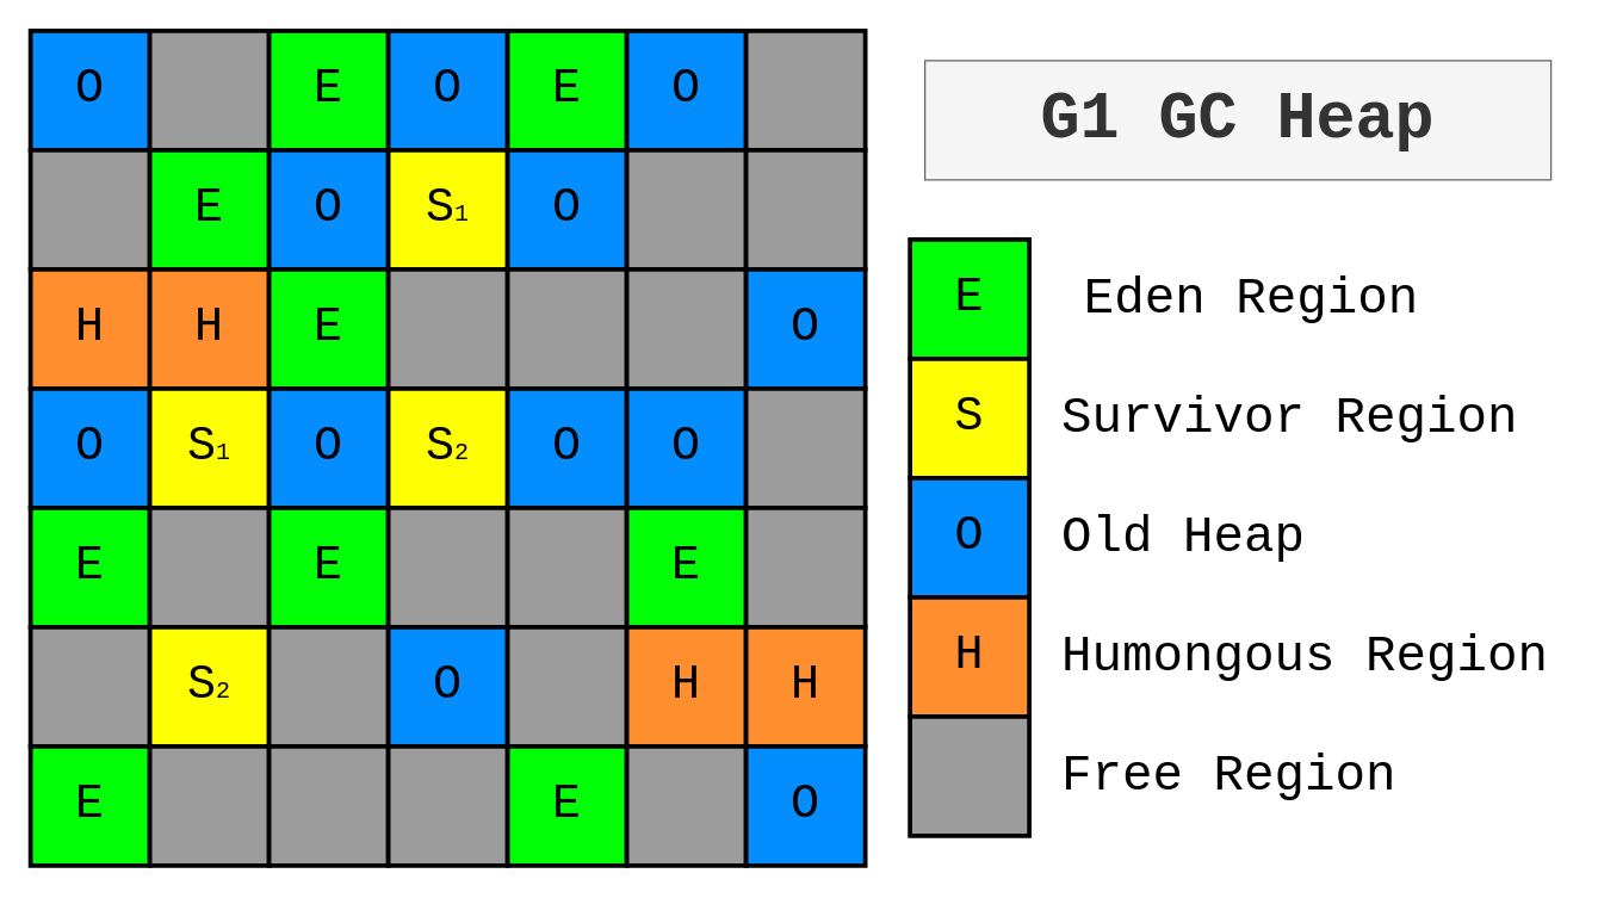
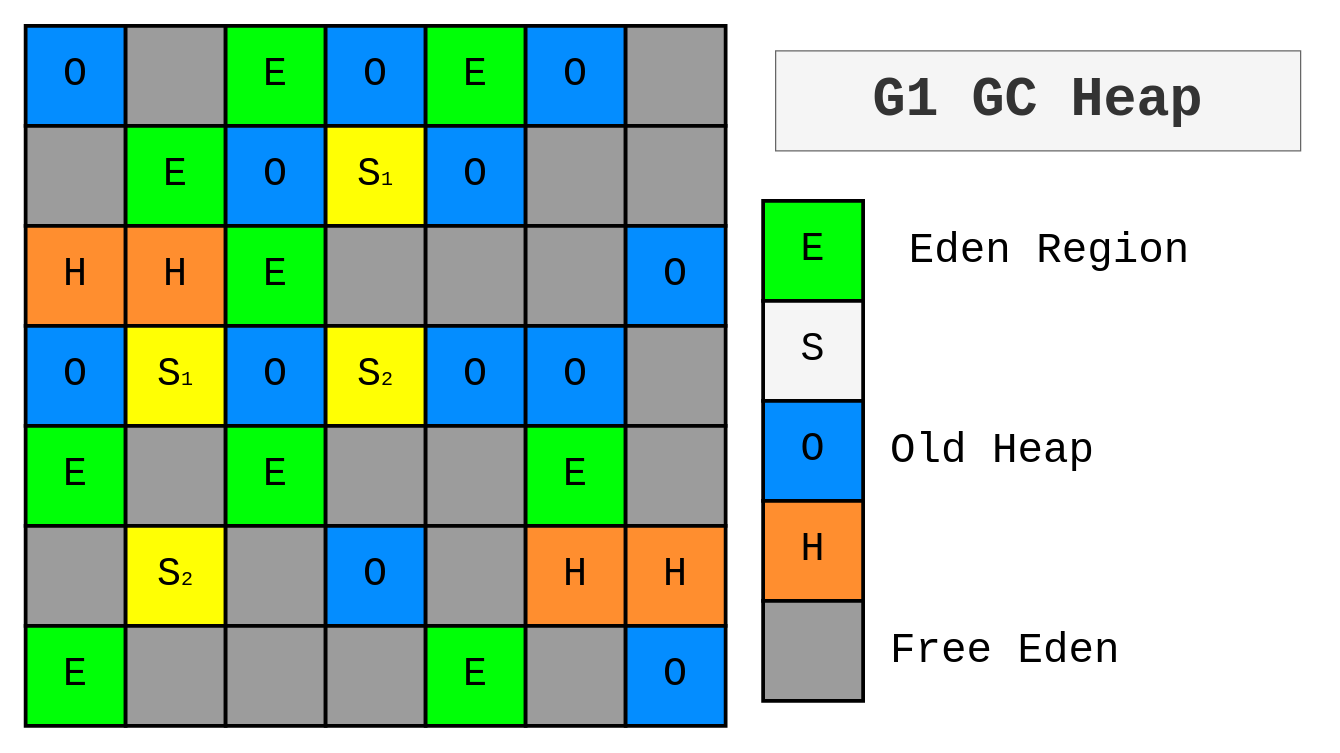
- <mxCell id="52" value="S" style="whiteSpace=wrap;html=1;aspect=fixed;strokeWidth=3;fillColor=#ffff04;fontSize=32;fontFamily=Courier New;" parent="1" vertex="1"><mxGeometry x="610" y="240" width="80" height="80" as="geometry" /></mxCell>
+ <mxCell id="52" value="S" style="whiteSpace=wrap;html=1;aspect=fixed;strokeWidth=3;fillColor=#f5f5f5;fontSize=32;fontFamily=Courier New;" parent="1" vertex="1"><mxGeometry x="610" y="240" width="80" height="80" as="geometry" /></mxCell>
- <mxCell id="57" value="Survivor Region" style="text;html=1;align=left;verticalAlign=middle;whiteSpace=wrap;rounded=0;fontFamily=Courier New;fontStyle=0;fontSize=34;" parent="1" vertex="1"><mxGeometry x="710" y="265" width="320" height="30" as="geometry" /></mxCell>
- <mxCell id="59" value="Humongous Region" style="text;html=1;align=left;verticalAlign=middle;whiteSpace=wrap;rounded=0;fontFamily=Courier New;fontStyle=0;fontSize=34;" parent="1" vertex="1"><mxGeometry x="710" y="425" width="340" height="30" as="geometry" /></mxCell>
- <mxCell id="60" value="Free Region" style="text;html=1;align=left;verticalAlign=middle;whiteSpace=wrap;rounded=0;fontFamily=Courier New;fontStyle=0;fontSize=34;" parent="1" vertex="1"><mxGeometry x="710" y="505" width="240" height="30" as="geometry" /></mxCell>
+ <mxCell id="60" value="Free Eden" style="text;html=1;align=left;verticalAlign=middle;whiteSpace=wrap;rounded=0;fontFamily=Courier New;fontStyle=0;fontSize=34;" parent="1" vertex="1"><mxGeometry x="710" y="505" width="240" height="30" as="geometry" /></mxCell>
